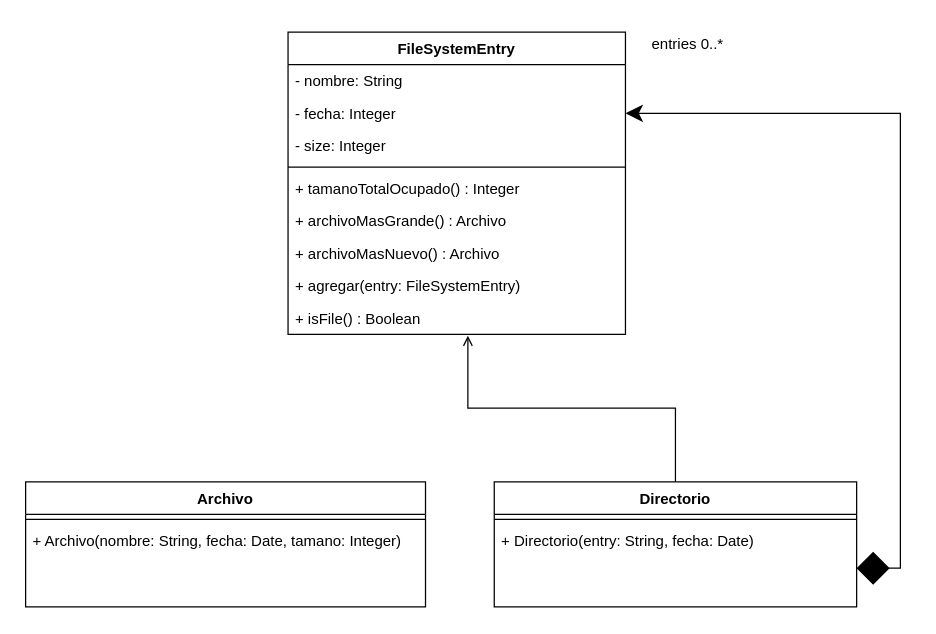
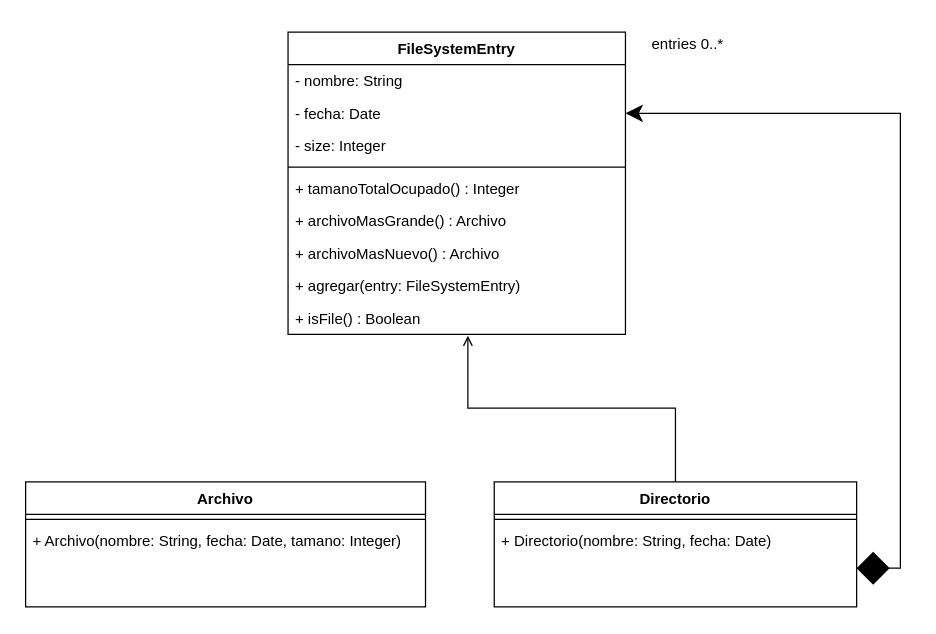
- <mxCell id="12" value="- fecha: Integer" style="text;align=left;verticalAlign=top;spacingLeft=4;spacingRight=4;overflow=hidden;rotatable=0;points=[[0,0.5],[1,0.5]];portConstraint=eastwest;rounded=0;shadow=0;html=0;" vertex="1" parent="10"><mxGeometry y="52" width="270" height="26" as="geometry" /></mxCell>
+ <mxCell id="12" value="- fecha: Date" style="text;align=left;verticalAlign=top;spacingLeft=4;spacingRight=4;overflow=hidden;rotatable=0;points=[[0,0.5],[1,0.5]];portConstraint=eastwest;rounded=0;shadow=0;html=0;" vertex="1" parent="10"><mxGeometry y="52" width="270" height="26" as="geometry" /></mxCell>
- <mxCell id="6" value="+ Directorio(entry: String, fecha: Date)" style="text;align=left;verticalAlign=top;spacingLeft=4;spacingRight=4;overflow=hidden;rotatable=0;points=[[0,0.5],[1,0.5]];portConstraint=eastwest;" vertex="1" parent="4"><mxGeometry y="34" width="290" height="26" as="geometry" /></mxCell>
+ <mxCell id="6" value="+ Directorio(nombre: String, fecha: Date)" style="text;align=left;verticalAlign=top;spacingLeft=4;spacingRight=4;overflow=hidden;rotatable=0;points=[[0,0.5],[1,0.5]];portConstraint=eastwest;" vertex="1" parent="4"><mxGeometry y="34" width="290" height="26" as="geometry" /></mxCell>
